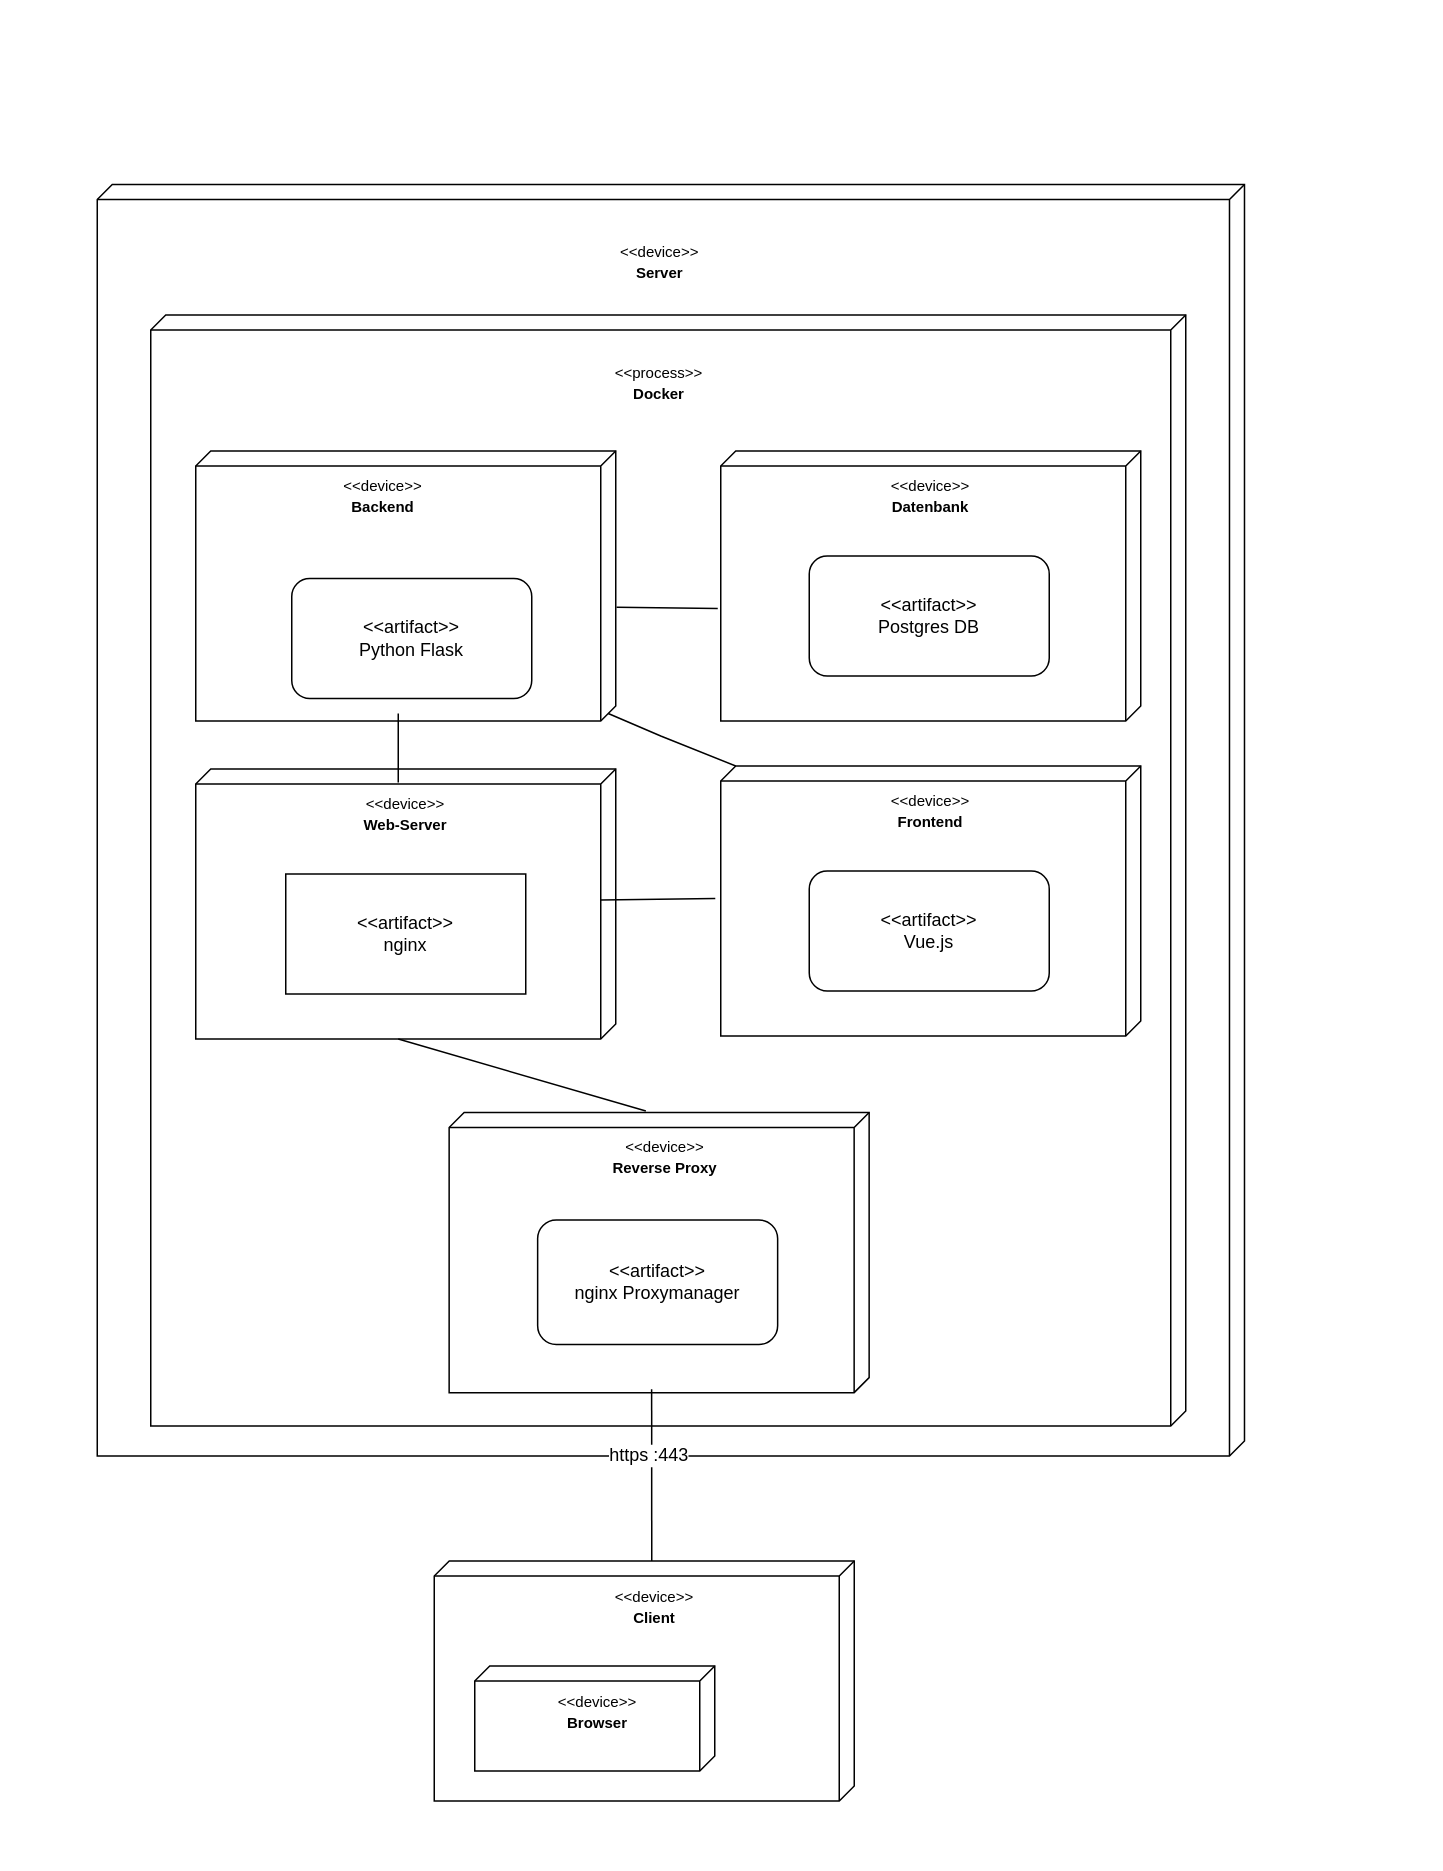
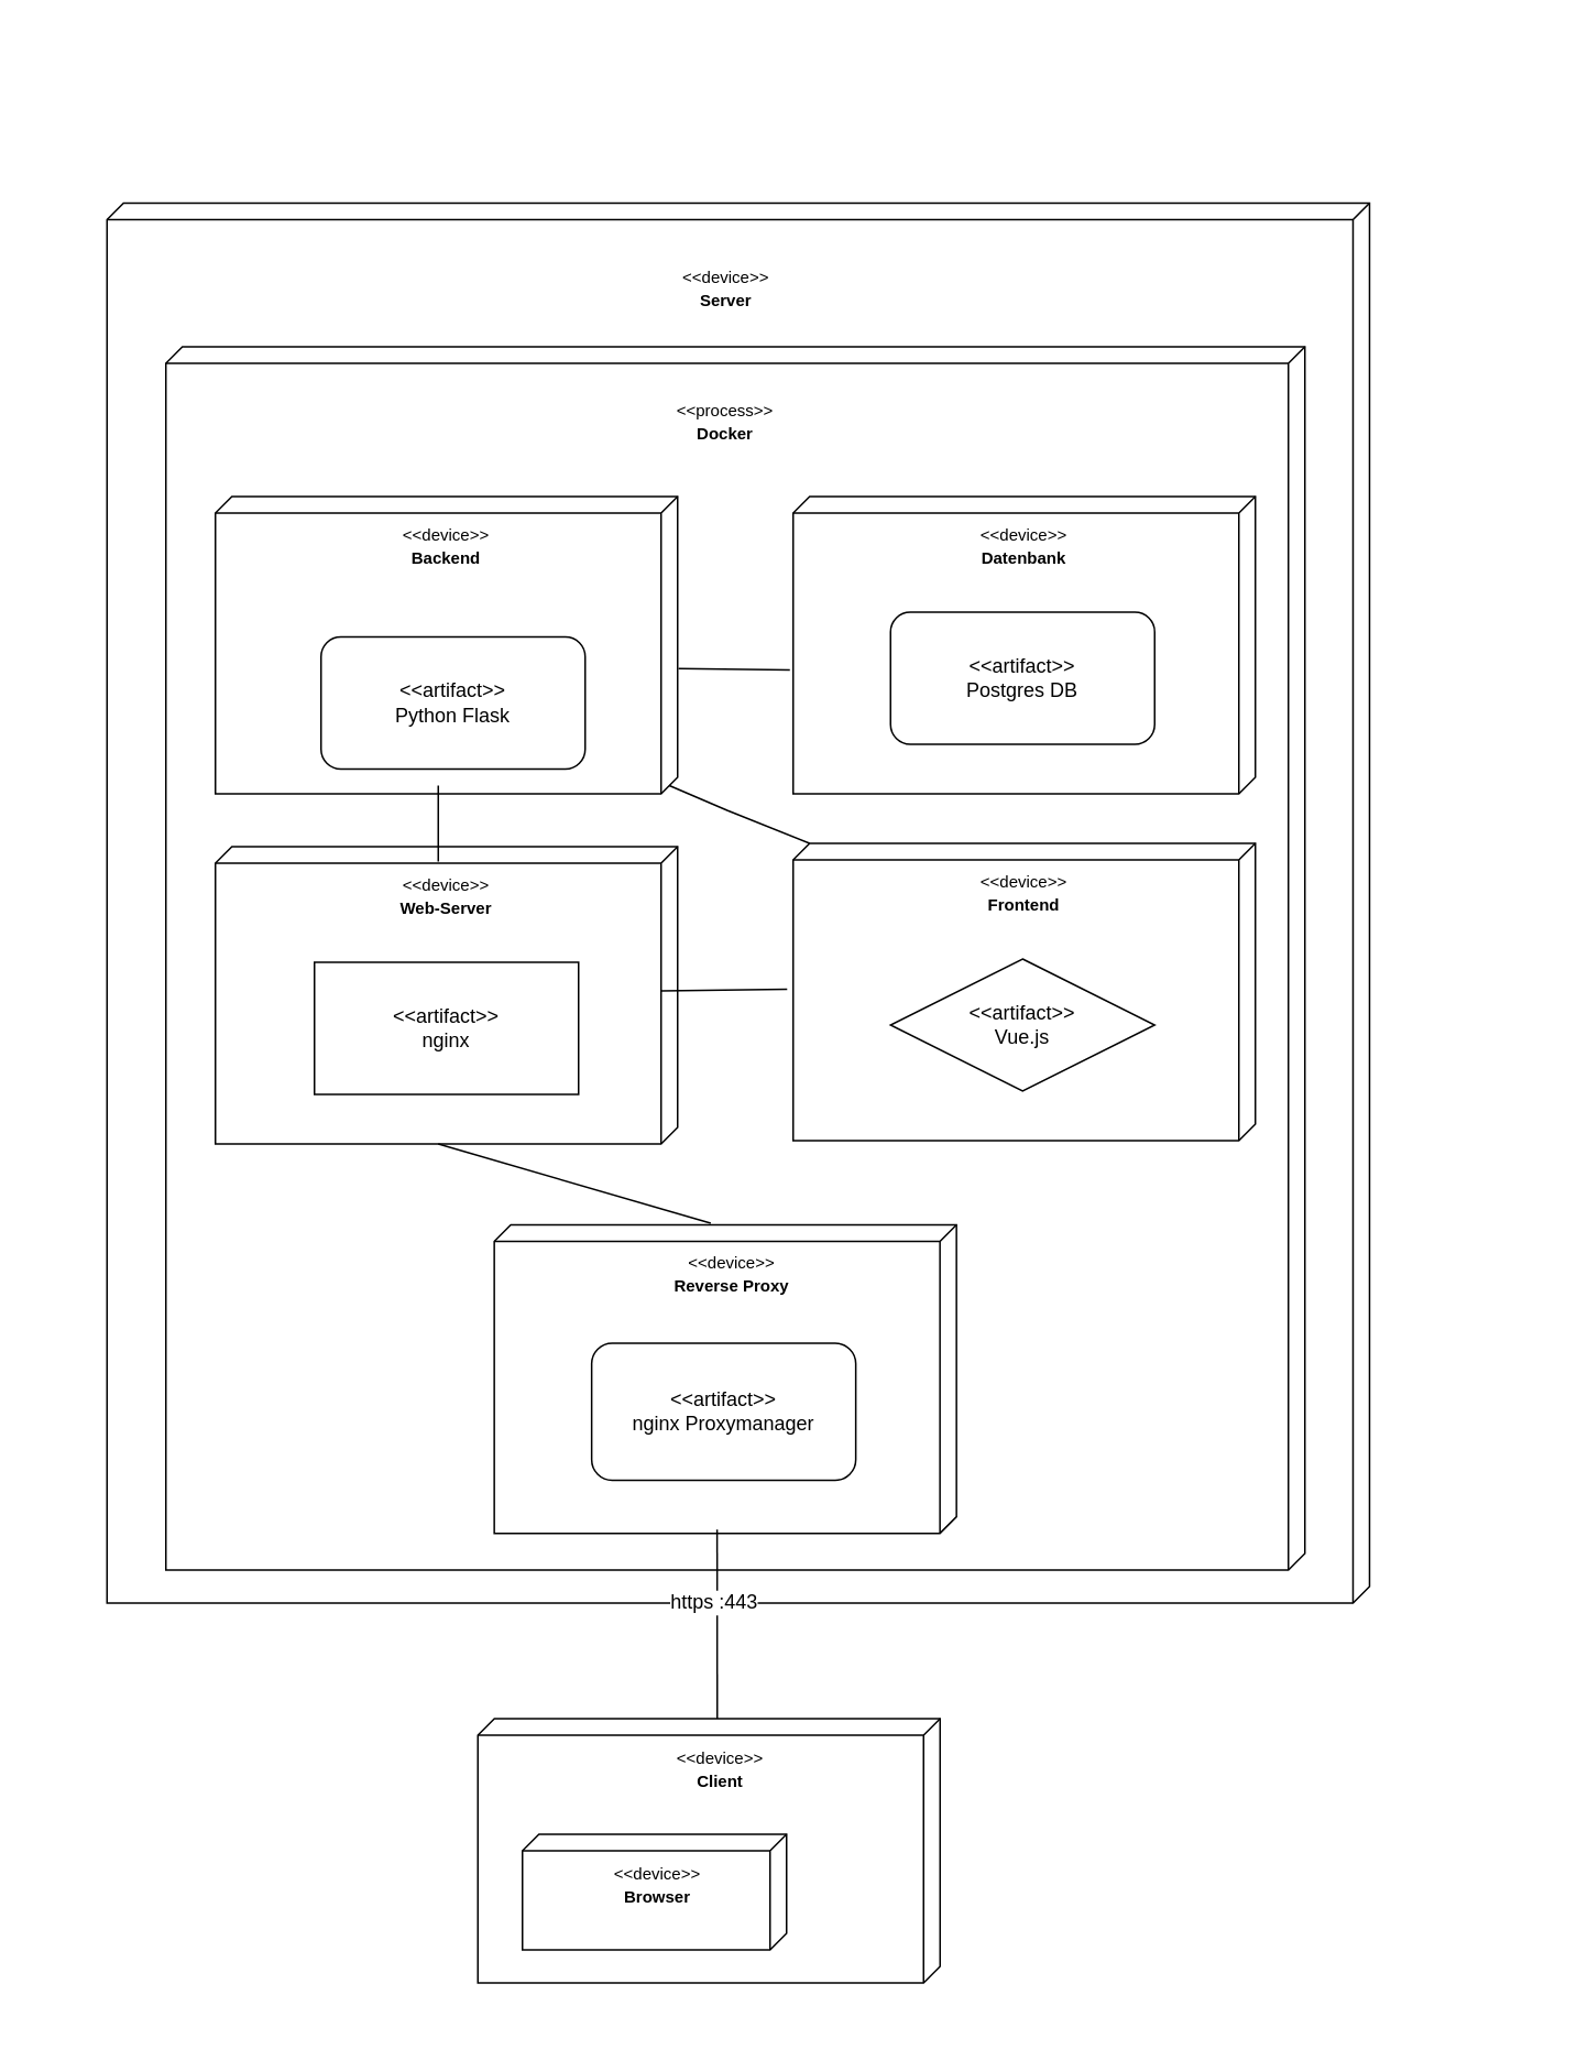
- <mxCell id="14" value="&lt;div style=&quot;font-size: 10px&quot;&gt;&lt;font style=&quot;font-size: 10px&quot;&gt;&amp;lt;&amp;lt;device&amp;gt;&amp;gt;&lt;/font&gt;&lt;/div&gt;&lt;font style=&quot;font-size: 10px&quot;&gt;&lt;b&gt;Backend&lt;/b&gt;&lt;br&gt;&lt;/font&gt;" style="text;html=1;strokeColor=none;fillColor=none;align=center;verticalAlign=middle;whiteSpace=wrap;rounded=0;" vertex="1" parent="12"><mxGeometry x="95" y="16" width="60" height="30" as="geometry" /></mxCell>
+ <mxCell id="14" value="&lt;div style=&quot;font-size: 10px&quot;&gt;&lt;font style=&quot;font-size: 10px&quot;&gt;&amp;lt;&amp;lt;device&amp;gt;&amp;gt;&lt;/font&gt;&lt;/div&gt;&lt;font style=&quot;font-size: 10px&quot;&gt;&lt;b&gt;Backend&lt;/b&gt;&lt;br&gt;&lt;/font&gt;" style="text;html=1;strokeColor=none;fillColor=none;align=center;verticalAlign=middle;whiteSpace=wrap;rounded=0;" vertex="1" parent="12"><mxGeometry x="110" y="16" width="60" height="30" as="geometry" /></mxCell>
- <mxCell id="11" value="&lt;div style=&quot;font-size: 12px&quot; align=&quot;center&quot;&gt;&lt;font style=&quot;font-size: 12px&quot;&gt;&amp;lt;&amp;lt;artifact&amp;gt;&amp;gt;&lt;/font&gt;&lt;/div&gt;&lt;div style=&quot;font-size: 12px&quot; align=&quot;center&quot;&gt;Vue.js&lt;font style=&quot;font-size: 12px&quot;&gt;&lt;br&gt;&lt;/font&gt;&lt;/div&gt;" style="rounded=1;whiteSpace=wrap;html=1;fontSize=10;" vertex="1" parent="8"><mxGeometry x="59" y="70" width="160" height="80" as="geometry" /></mxCell>
+ <mxCell id="11" value="&lt;div style=&quot;font-size: 12px&quot; align=&quot;center&quot;&gt;&lt;font style=&quot;font-size: 12px&quot;&gt;&amp;lt;&amp;lt;artifact&amp;gt;&amp;gt;&lt;/font&gt;&lt;/div&gt;&lt;div style=&quot;font-size: 12px&quot; align=&quot;center&quot;&gt;Vue.js&lt;font style=&quot;font-size: 12px&quot;&gt;&lt;br&gt;&lt;/font&gt;&lt;/div&gt;" style="rhombus;whiteSpace=wrap;html=1;fontSize=10;" vertex="1" parent="8"><mxGeometry x="59" y="70" width="160" height="80" as="geometry" /></mxCell>
